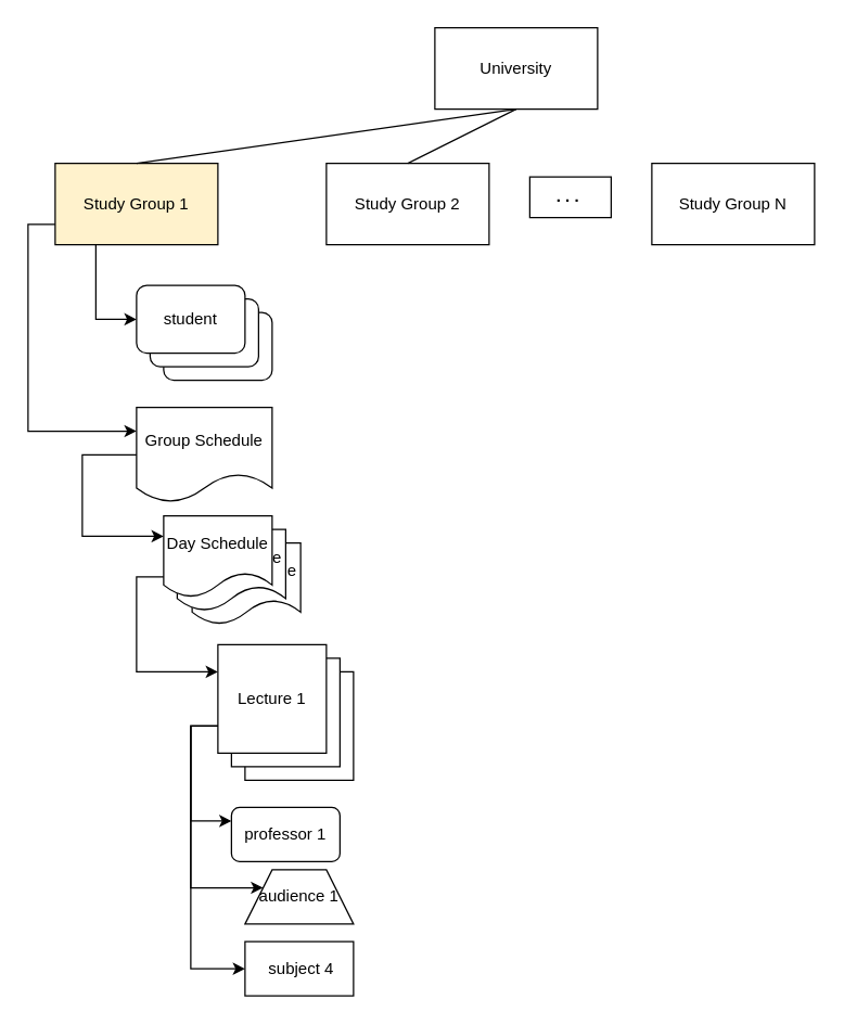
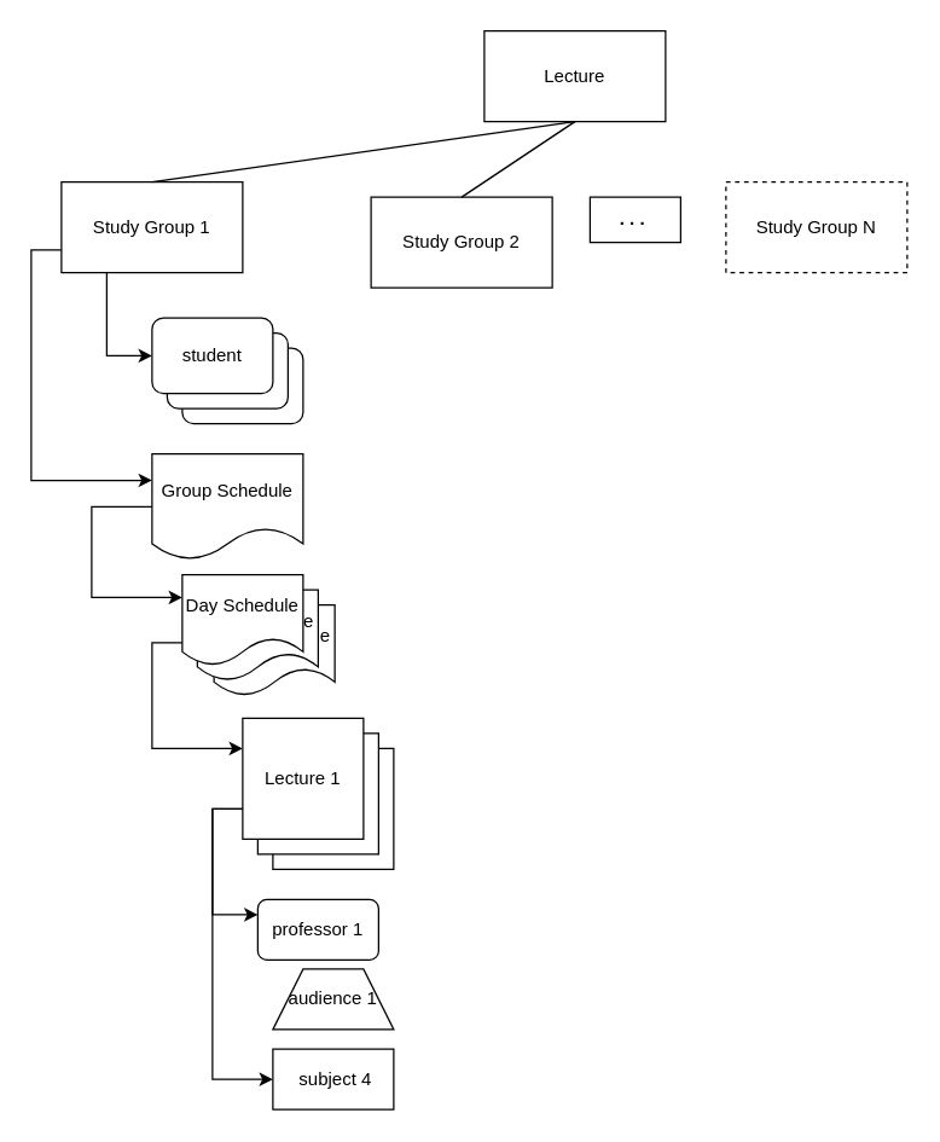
- <mxCell id="8" value="University" style="rounded=0;whiteSpace=wrap;html=1;" vertex="1" parent="1"><mxGeometry x="320" y="20" width="120" height="60" as="geometry" /></mxCell>
+ <mxCell id="8" value="Lecture" style="rounded=0;whiteSpace=wrap;html=1;" vertex="1" parent="1"><mxGeometry x="320" y="20" width="120" height="60" as="geometry" /></mxCell>
- <mxCell id="10" value="Study Group 1" style="rounded=0;whiteSpace=wrap;html=1;fillColor=#fff2cc;" vertex="1" parent="1"><mxGeometry x="40" y="120" width="120" height="60" as="geometry" /></mxCell>
+ <mxCell id="10" value="Study Group 1" style="rounded=0;whiteSpace=wrap;html=1;" vertex="1" parent="1"><mxGeometry x="40" y="120" width="120" height="60" as="geometry" /></mxCell>
- <mxCell id="12" value="Study Group 2" style="rounded=0;whiteSpace=wrap;html=1;" vertex="1" parent="1"><mxGeometry x="240" y="120" width="120" height="60" as="geometry" /></mxCell>
+ <mxCell id="12" value="Study Group 2" style="rounded=0;whiteSpace=wrap;html=1;" vertex="1" parent="1"><mxGeometry x="245" y="130" width="120" height="60" as="geometry" /></mxCell>
- <mxCell id="14" value="Study Group N" style="rounded=0;whiteSpace=wrap;html=1;" vertex="1" parent="1"><mxGeometry x="480" y="120" width="120" height="60" as="geometry" /></mxCell>
+ <mxCell id="14" value="Study Group N" style="rounded=0;whiteSpace=wrap;html=1;dashed=1;" vertex="1" parent="1"><mxGeometry x="480" y="120" width="120" height="60" as="geometry" /></mxCell>
- <mxCell id="27" value="" style="edgeStyle=elbowEdgeStyle;elbow=horizontal;endArrow=classic;html=1;rounded=0;entryX=0;entryY=0.25;entryDx=0;entryDy=0;exitX=0;exitY=0.75;exitDx=0;exitDy=0;" edge="1" parent="1" source="22" target="25"><mxGeometry width="50" height="50" relative="1" as="geometry"><mxPoint x="170" y="545" as="sourcePoint" /><mxPoint x="190" y="612.5" as="targetPoint" /><Array as="points"><mxPoint x="140" y="600" /></Array></mxGeometry></mxCell>
